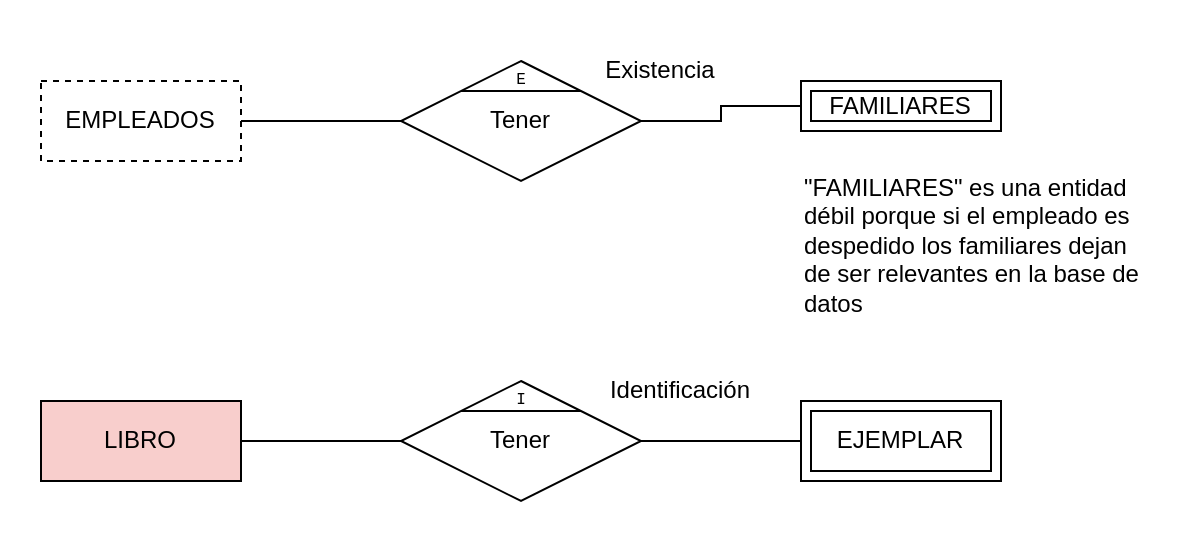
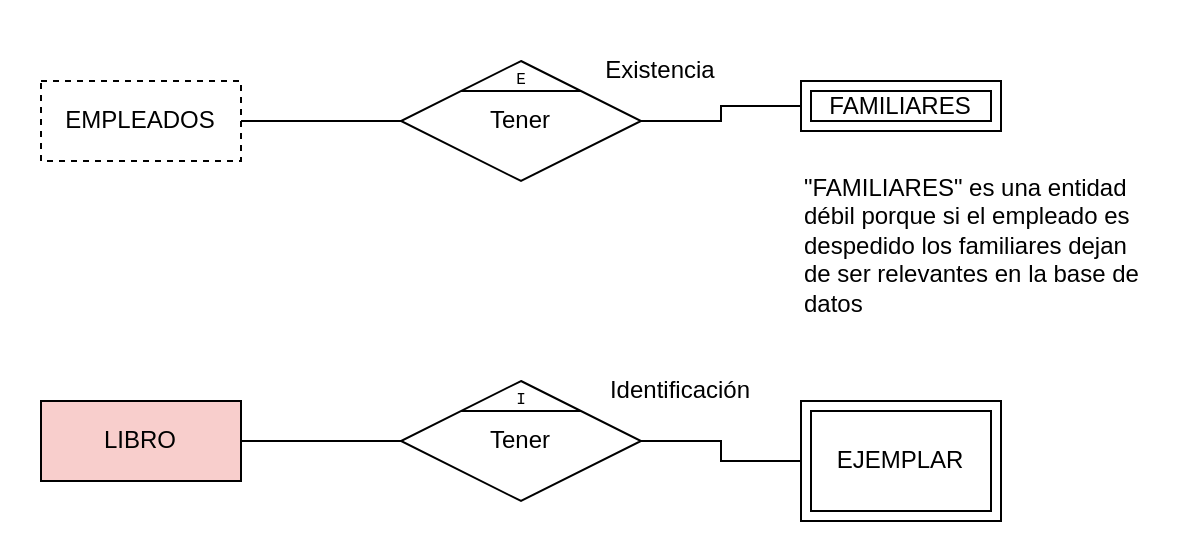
- <mxCell id="10" value="EJEMPLAR" style="shape=ext;margin=3;double=1;whiteSpace=wrap;html=1;align=center;" vertex="1" parent="1"><mxGeometry x="400" y="200" width="100" height="40" as="geometry" /></mxCell>
+ <mxCell id="10" value="EJEMPLAR" style="shape=ext;margin=3;double=1;whiteSpace=wrap;html=1;align=center;" vertex="1" parent="1"><mxGeometry x="400" y="200" width="100" height="60" as="geometry" /></mxCell>
